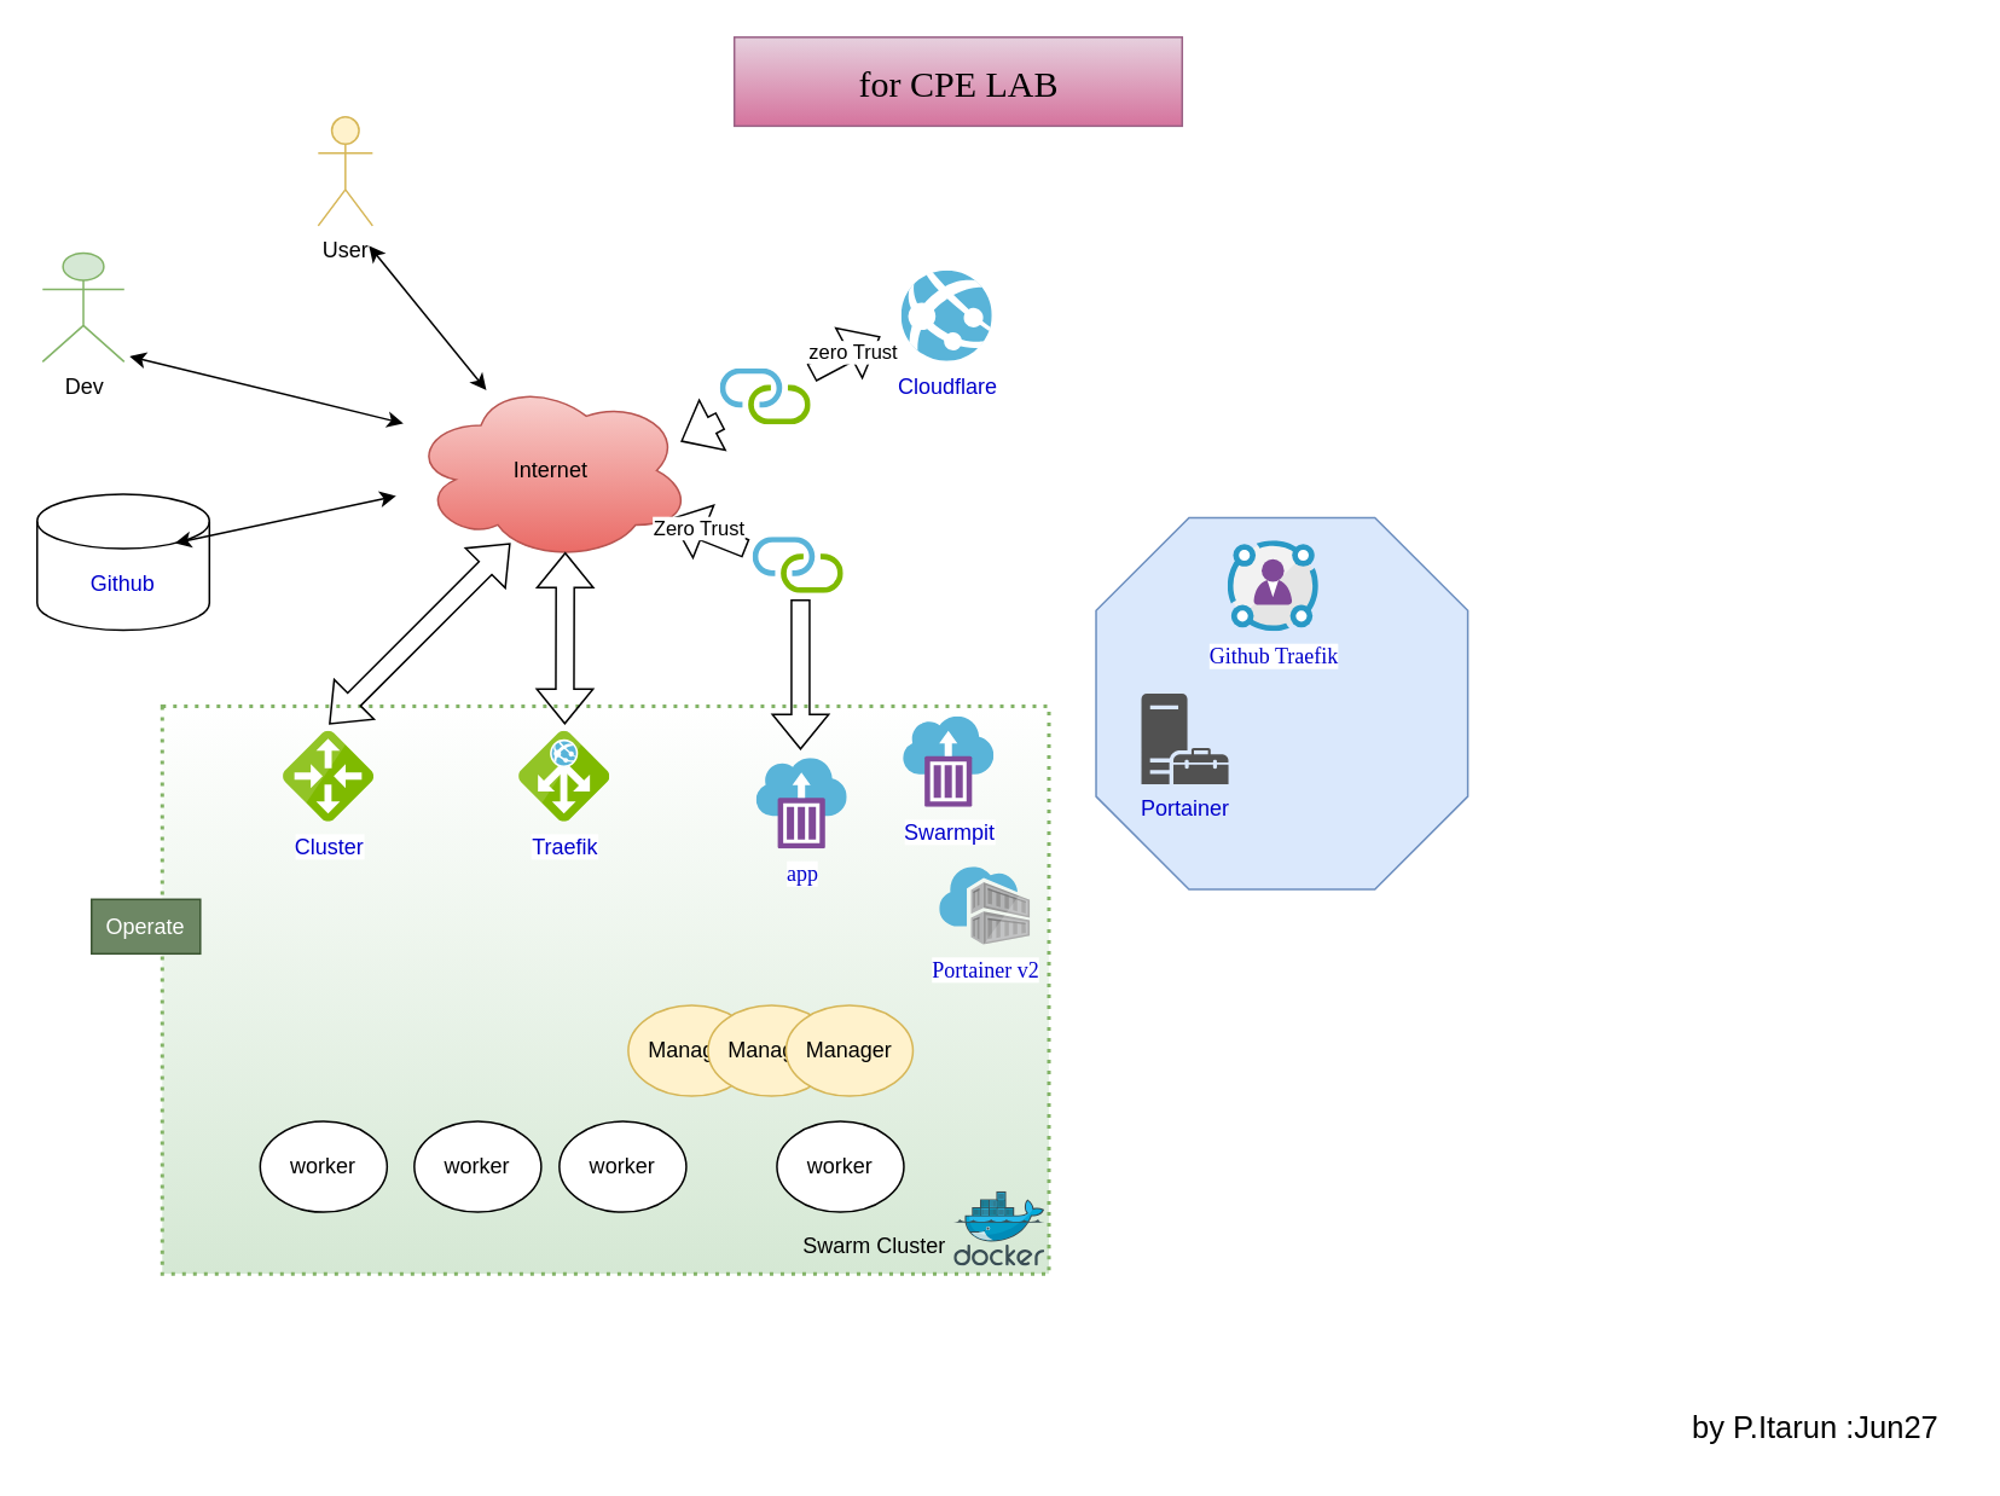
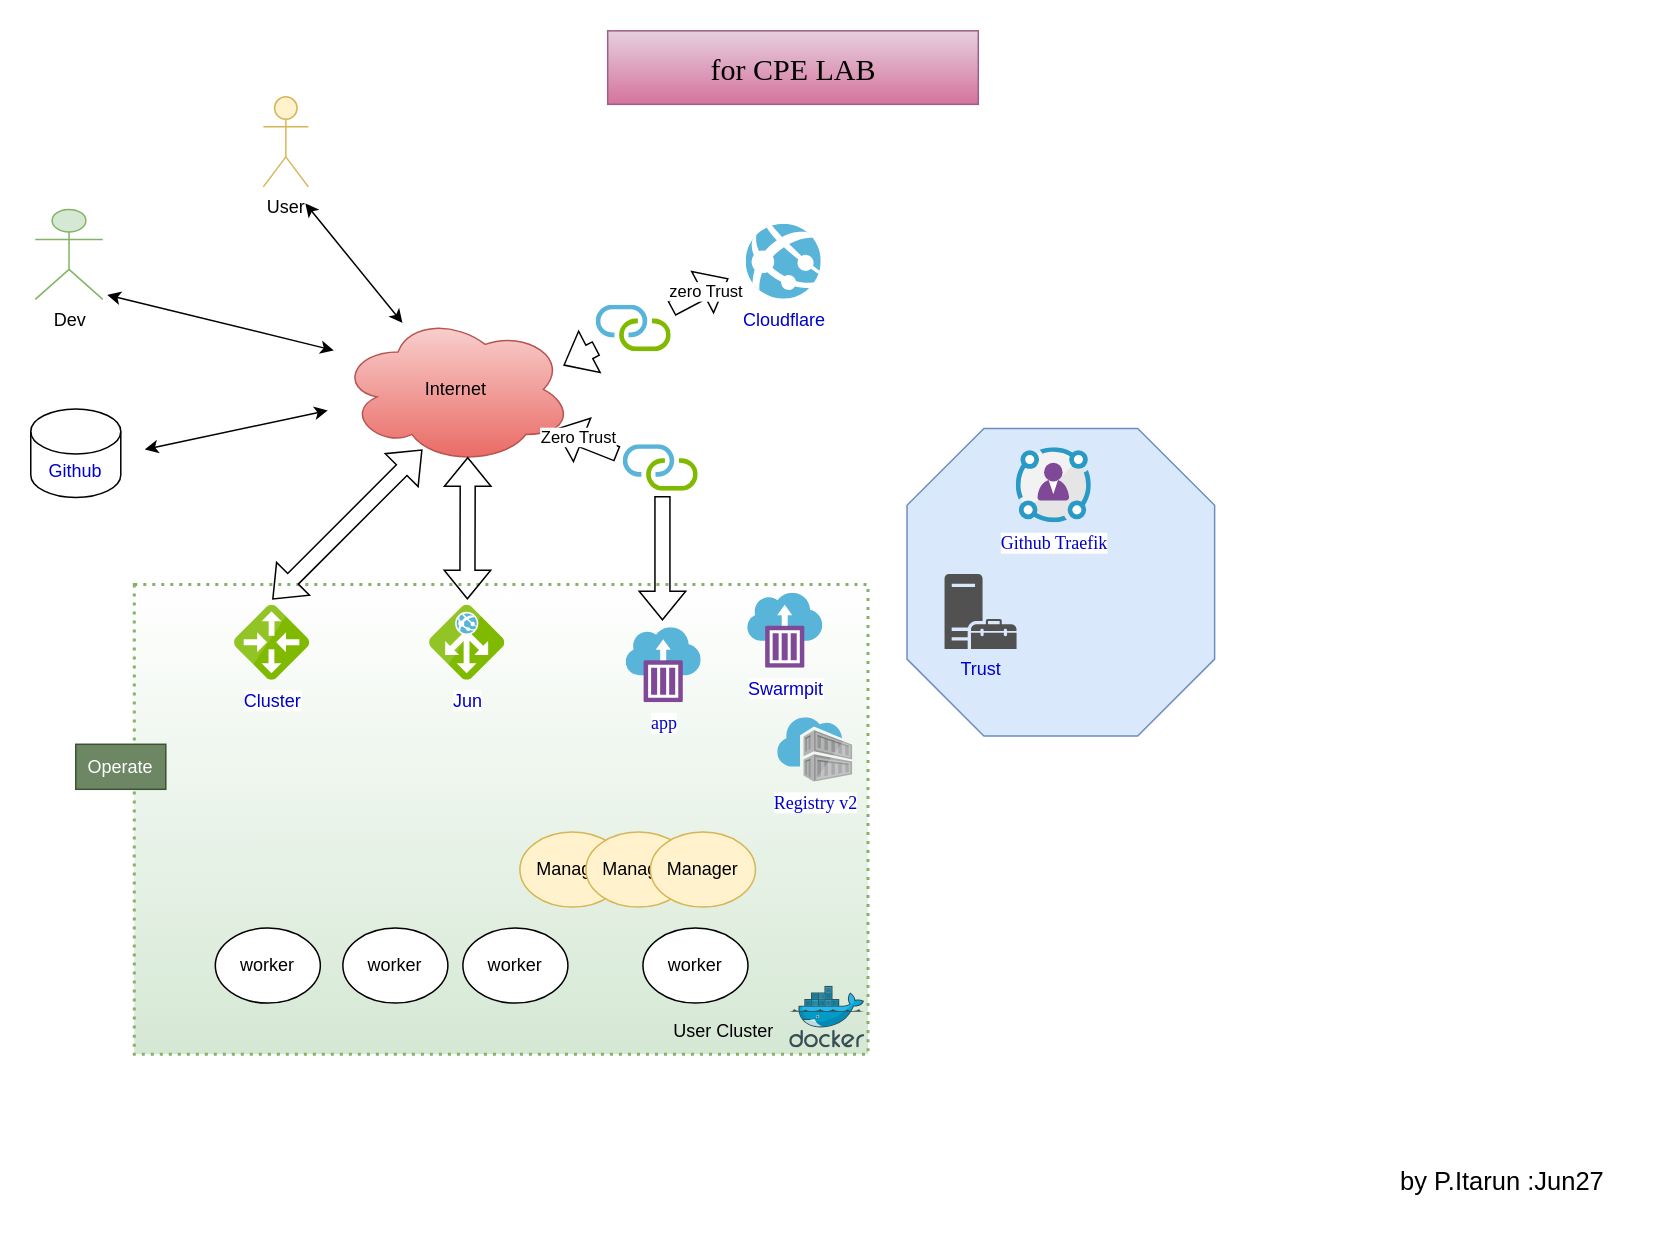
- <mxCell id="23" value="Github" style="shape=cylinder3;whiteSpace=wrap;html=1;boundedLbl=1;backgroundOutline=1;size=15;fontColor=#0000CC;" vertex="1" parent="1"><mxGeometry x="20" y="272" width="95" height="75" as="geometry" /></mxCell>
+ <mxCell id="23" value="Github" style="shape=cylinder3;whiteSpace=wrap;html=1;boundedLbl=1;backgroundOutline=1;size=15;fontColor=#0000CC;" vertex="1" parent="1"><mxGeometry x="20" y="272" width="60" height="59" as="geometry" /></mxCell>
- <mxCell id="36" value="Portainer" style="sketch=0;pointerEvents=1;shadow=0;dashed=0;html=1;strokeColor=none;labelPosition=center;verticalLabelPosition=bottom;verticalAlign=top;align=center;fillColor=#515151;shape=mxgraph.mscae.system_center.management_point;fontColor=#0000CC;" vertex="1" parent="1"><mxGeometry x="629" y="382" width="48" height="50" as="geometry" /></mxCell>
+ <mxCell id="36" value="Trust" style="sketch=0;pointerEvents=1;shadow=0;dashed=0;html=1;strokeColor=none;labelPosition=center;verticalLabelPosition=bottom;verticalAlign=top;align=center;fillColor=#515151;shape=mxgraph.mscae.system_center.management_point;fontColor=#0000CC;" vertex="1" parent="1"><mxGeometry x="629" y="382" width="48" height="50" as="geometry" /></mxCell>
- <mxCell id="30" value="Traefik" style="sketch=0;aspect=fixed;html=1;points=[];align=center;image;fontSize=12;image=img/lib/mscae/Application_Gateway.svg;fontColor=#0000CC;" vertex="1" parent="1"><mxGeometry x="286" y="403" width="50" height="50" as="geometry" /></mxCell>
+ <mxCell id="30" value="Jun" style="sketch=0;aspect=fixed;html=1;points=[];align=center;image;fontSize=12;image=img/lib/mscae/Application_Gateway.svg;fontColor=#0000CC;" vertex="1" parent="1"><mxGeometry x="286" y="403" width="50" height="50" as="geometry" /></mxCell>
- <mxCell id="39" value="Portainer v2" style="sketch=0;aspect=fixed;html=1;points=[];align=center;image;fontSize=12;image=img/lib/mscae/Container_Registries.svg;fontFamily=Comic Sans MS;fontColor=#0000CC;" vertex="1" parent="1"><mxGeometry x="518" y="478" width="50" height="43" as="geometry" /></mxCell>
+ <mxCell id="39" value="Registry v2" style="sketch=0;aspect=fixed;html=1;points=[];align=center;image;fontSize=12;image=img/lib/mscae/Container_Registries.svg;fontFamily=Comic Sans MS;fontColor=#0000CC;" vertex="1" parent="1"><mxGeometry x="518" y="478" width="50" height="43" as="geometry" /></mxCell>
- <mxCell id="15" value="Swarm Cluster" style="text;html=1;strokeColor=none;fillColor=none;align=center;verticalAlign=middle;whiteSpace=wrap;rounded=0;" parent="1" vertex="1"><mxGeometry x="417" y="672" width="130" height="30" as="geometry" /></mxCell>
+ <mxCell id="15" value="User Cluster" style="text;html=1;strokeColor=none;fillColor=none;align=center;verticalAlign=middle;whiteSpace=wrap;rounded=0;" parent="1" vertex="1"><mxGeometry x="417" y="672" width="130" height="30" as="geometry" /></mxCell>
